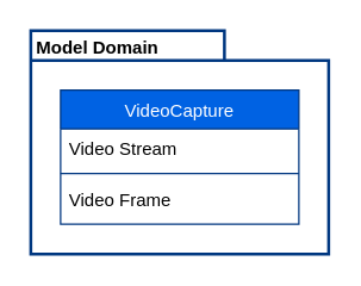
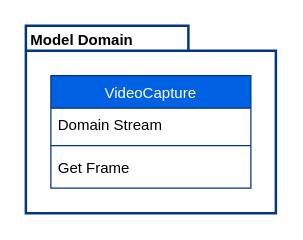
- <mxCell id="4" value="Video Stream" style="text;align=left;verticalAlign=top;spacingLeft=4;spacingRight=4;overflow=hidden;rotatable=0;points=[[0,0.5],[1,0.5]];portConstraint=eastwest;" parent="3" vertex="1"><mxGeometry y="26" width="160" height="26" as="geometry" /></mxCell>
+ <mxCell id="4" value="Domain Stream" style="text;align=left;verticalAlign=top;spacingLeft=4;spacingRight=4;overflow=hidden;rotatable=0;points=[[0,0.5],[1,0.5]];portConstraint=eastwest;" parent="3" vertex="1"><mxGeometry y="26" width="160" height="26" as="geometry" /></mxCell>
- <mxCell id="6" value="Video Frame" style="text;align=left;verticalAlign=top;spacingLeft=4;spacingRight=4;overflow=hidden;rotatable=0;points=[[0,0.5],[1,0.5]];portConstraint=eastwest;" parent="3" vertex="1"><mxGeometry y="60" width="160" height="26" as="geometry" /></mxCell>
+ <mxCell id="6" value="Get Frame" style="text;align=left;verticalAlign=top;spacingLeft=4;spacingRight=4;overflow=hidden;rotatable=0;points=[[0,0.5],[1,0.5]];portConstraint=eastwest;" parent="3" vertex="1"><mxGeometry y="60" width="160" height="26" as="geometry" /></mxCell>
